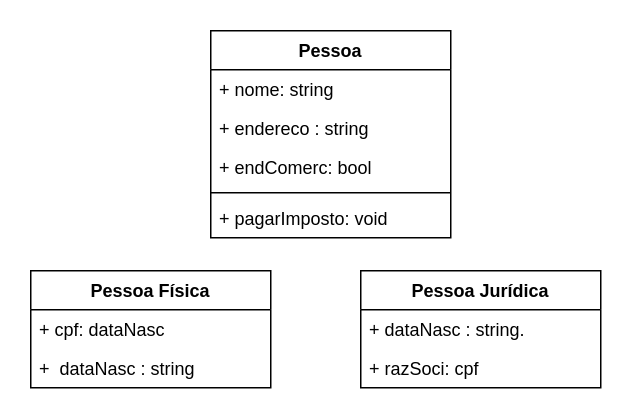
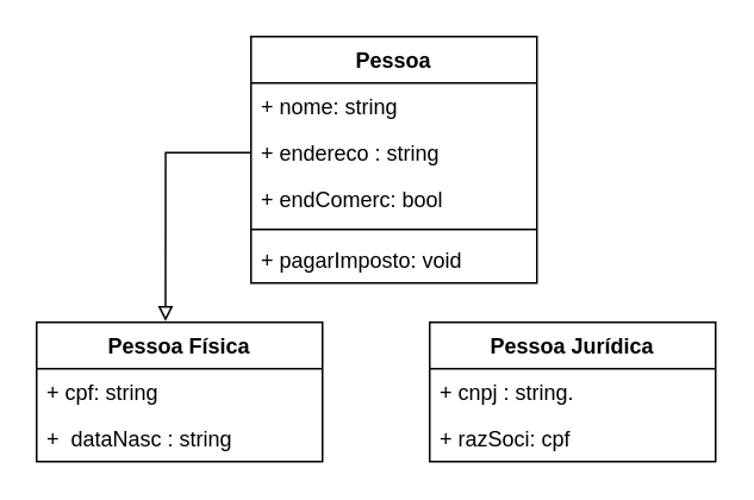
+ <mxCell id="14" style="edgeStyle=orthogonalEdgeStyle;rounded=0;orthogonalLoop=1;jettySize=auto;html=1;entryX=0.451;entryY=-0.008;entryDx=0;entryDy=0;entryPerimeter=0;endArrow=block;endFill=0;" edge="1" parent="1" source="4" target="8"><mxGeometry relative="1" as="geometry" /></mxCell>
- <mxCell id="9" value="+ cpf: dataNasc" style="text;strokeColor=none;fillColor=none;align=left;verticalAlign=top;spacingLeft=4;spacingRight=4;overflow=hidden;rotatable=0;points=[[0,0.5],[1,0.5]];portConstraint=eastwest;" vertex="1" parent="8"><mxGeometry y="26" width="160" height="26" as="geometry" /></mxCell>
+ <mxCell id="9" value="+ cpf: string" style="text;strokeColor=none;fillColor=none;align=left;verticalAlign=top;spacingLeft=4;spacingRight=4;overflow=hidden;rotatable=0;points=[[0,0.5],[1,0.5]];portConstraint=eastwest;" vertex="1" parent="8"><mxGeometry y="26" width="160" height="26" as="geometry" /></mxCell>
- <mxCell id="12" value="+ dataNasc : string." style="text;strokeColor=none;fillColor=none;align=left;verticalAlign=top;spacingLeft=4;spacingRight=4;overflow=hidden;rotatable=0;points=[[0,0.5],[1,0.5]];portConstraint=eastwest;" vertex="1" parent="11"><mxGeometry y="26" width="160" height="26" as="geometry" /></mxCell>
+ <mxCell id="12" value="+ cnpj : string." style="text;strokeColor=none;fillColor=none;align=left;verticalAlign=top;spacingLeft=4;spacingRight=4;overflow=hidden;rotatable=0;points=[[0,0.5],[1,0.5]];portConstraint=eastwest;" vertex="1" parent="11"><mxGeometry y="26" width="160" height="26" as="geometry" /></mxCell>
